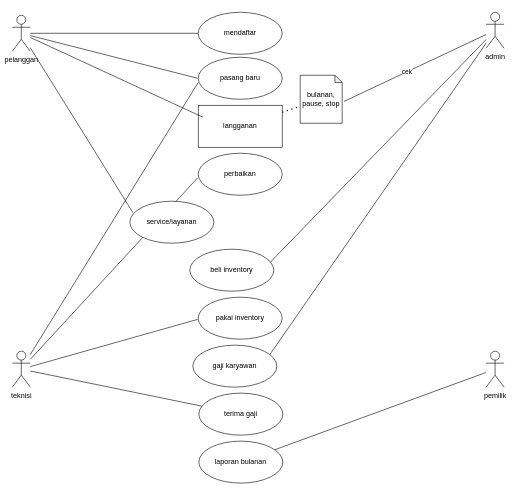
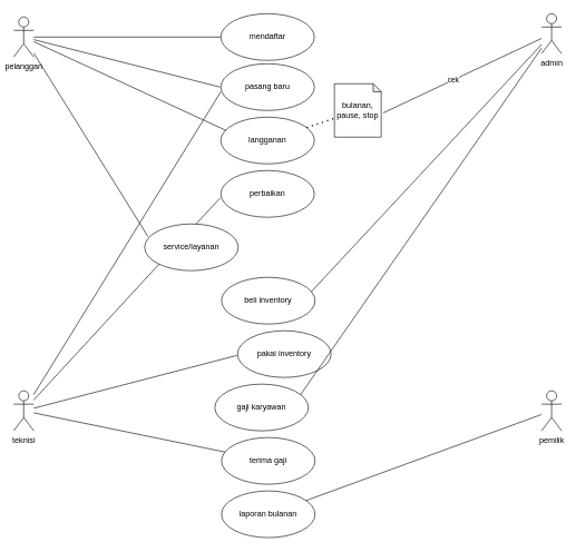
- <mxCell id="7" value="langganan" style="whiteSpace=wrap;html=1;rounded=0;" vertex="1" parent="1"><mxGeometry x="330" y="175" width="140" height="70" as="geometry" /></mxCell>
+ <mxCell id="7" value="langganan" style="ellipse;whiteSpace=wrap;html=1;" vertex="1" parent="1"><mxGeometry x="330" y="175" width="140" height="70" as="geometry" /></mxCell>
- <mxCell id="17" value="beli inventory" style="ellipse;whiteSpace=wrap;html=1;" vertex="1" parent="1"><mxGeometry x="316" y="415" width="140" height="70" as="geometry" /></mxCell>
+ <mxCell id="17" value="beli inventory" style="ellipse;whiteSpace=wrap;html=1;" vertex="1" parent="1"><mxGeometry x="331" y="415" width="140" height="70" as="geometry" /></mxCell>
- <mxCell id="19" value="pakai inventory" style="ellipse;whiteSpace=wrap;html=1;" vertex="1" parent="1"><mxGeometry x="330" y="495" width="140" height="70" as="geometry" /></mxCell>
+ <mxCell id="19" value="pakai inventory" style="ellipse;whiteSpace=wrap;html=1;" vertex="1" parent="1"><mxGeometry x="355" y="495" width="140" height="70" as="geometry" /></mxCell>
